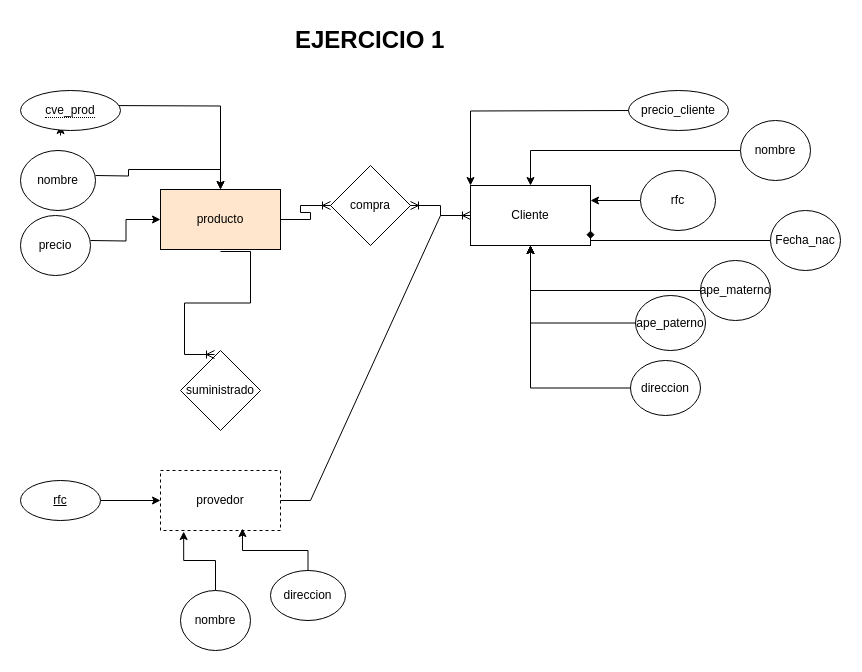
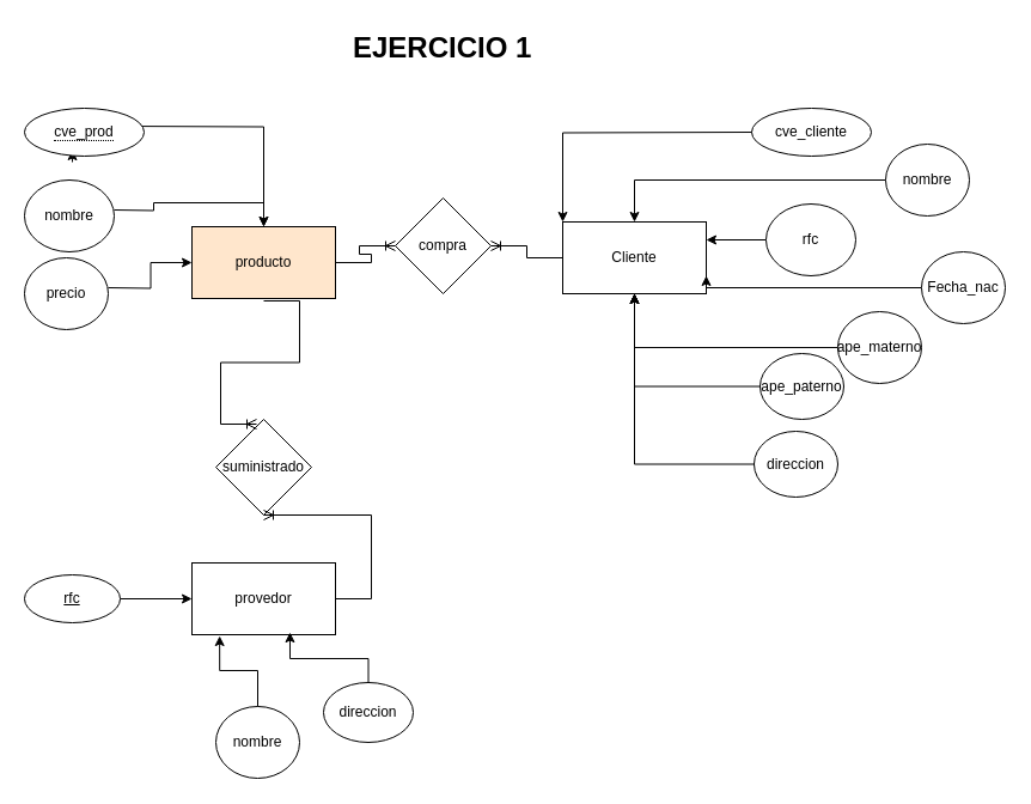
- <mxCell id="40" value="precio_cliente" style="ellipse;whiteSpace=wrap;html=1;align=center;" vertex="1" parent="1"><mxGeometry x="628" y="90" width="100" height="40" as="geometry" /></mxCell>
+ <mxCell id="40" value="cve_cliente" style="ellipse;whiteSpace=wrap;html=1;align=center;" vertex="1" parent="1"><mxGeometry x="628" y="90" width="100" height="40" as="geometry" /></mxCell>
- <mxCell id="13" style="edgeStyle=orthogonalEdgeStyle;rounded=0;orthogonalLoop=1;jettySize=auto;html=1;entryX=1;entryY=0.75;entryDx=0;entryDy=0;endArrow=diamond;" parent="1" source="14" target="2" edge="1"><mxGeometry relative="1" as="geometry"><Array as="points"><mxPoint x="590" y="240" /></Array></mxGeometry></mxCell>
+ <mxCell id="13" style="edgeStyle=orthogonalEdgeStyle;rounded=0;orthogonalLoop=1;jettySize=auto;html=1;entryX=1;entryY=0.75;entryDx=0;entryDy=0;" parent="1" source="14" target="2" edge="1"><mxGeometry relative="1" as="geometry"><Array as="points"><mxPoint x="590" y="240" /></Array></mxGeometry></mxCell>
- <mxCell id="37" value="" style="edgeStyle=entityRelationEdgeStyle;fontSize=12;html=1;endArrow=ERoneToMany;rounded=0;" edge="1" parent="1" source="24" target="2"><mxGeometry width="100" height="100" relative="1" as="geometry"><mxPoint x="200" y="450" as="sourcePoint" /><mxPoint x="300" y="350" as="targetPoint" /></mxGeometry></mxCell>
+ <mxCell id="37" value="" style="edgeStyle=entityRelationEdgeStyle;fontSize=12;html=1;endArrow=ERoneToMany;rounded=0;entryX=0.5;entryY=1;entryDx=0;entryDy=0;" edge="1" parent="1" source="24" target="32"><mxGeometry width="100" height="100" relative="1" as="geometry"><mxPoint x="200" y="450" as="sourcePoint" /><mxPoint x="300" y="350" as="targetPoint" /></mxGeometry></mxCell>
- <mxCell id="24" value="&lt;font style=&quot;vertical-align: inherit;&quot;&gt;&lt;font style=&quot;vertical-align: inherit;&quot;&gt;provedor&lt;/font&gt;&lt;/font&gt;" style="rounded=0;whiteSpace=wrap;html=1;dashed=1;" parent="1" vertex="1"><mxGeometry x="160" y="470" width="120" height="60" as="geometry" /></mxCell>
+ <mxCell id="24" value="&lt;font style=&quot;vertical-align: inherit;&quot;&gt;&lt;font style=&quot;vertical-align: inherit;&quot;&gt;provedor&lt;/font&gt;&lt;/font&gt;" style="rounded=0;whiteSpace=wrap;html=1;" parent="1" vertex="1"><mxGeometry x="160" y="470" width="120" height="60" as="geometry" /></mxCell>
